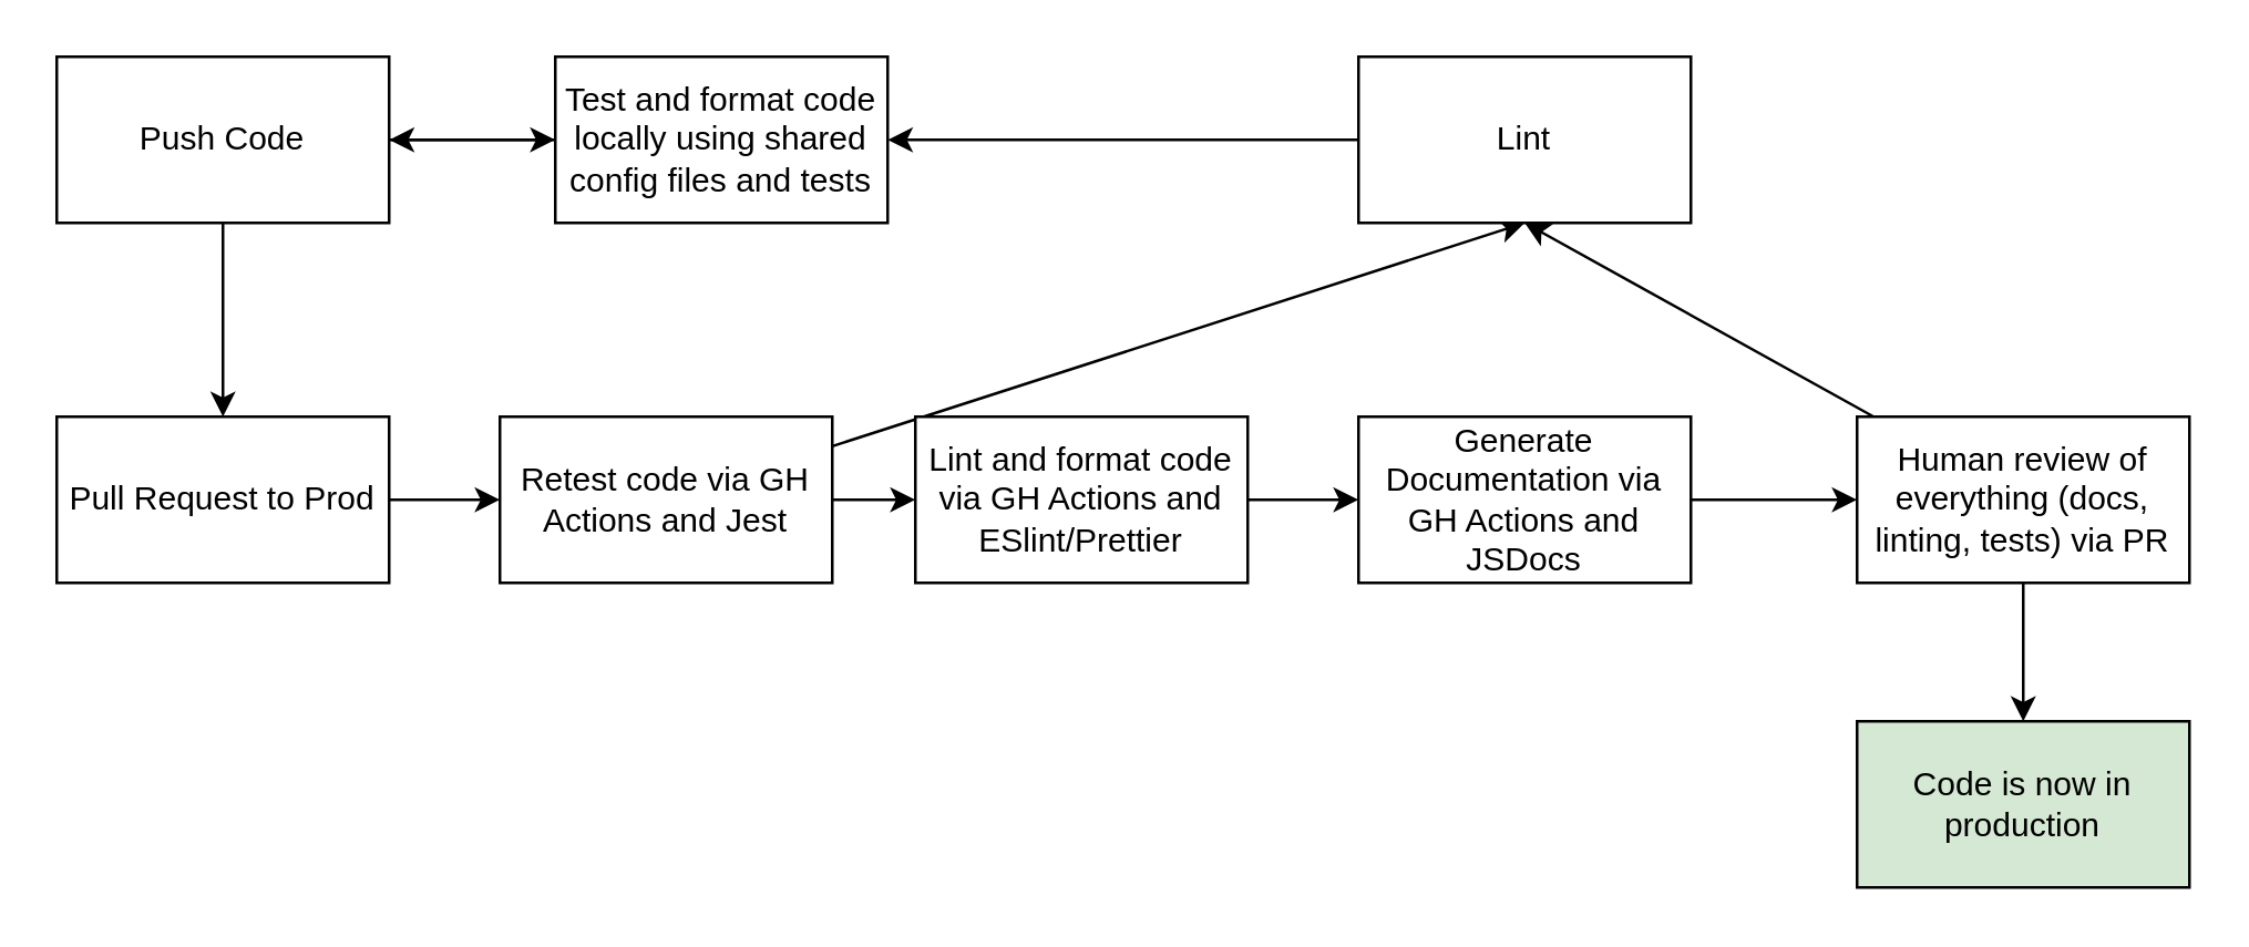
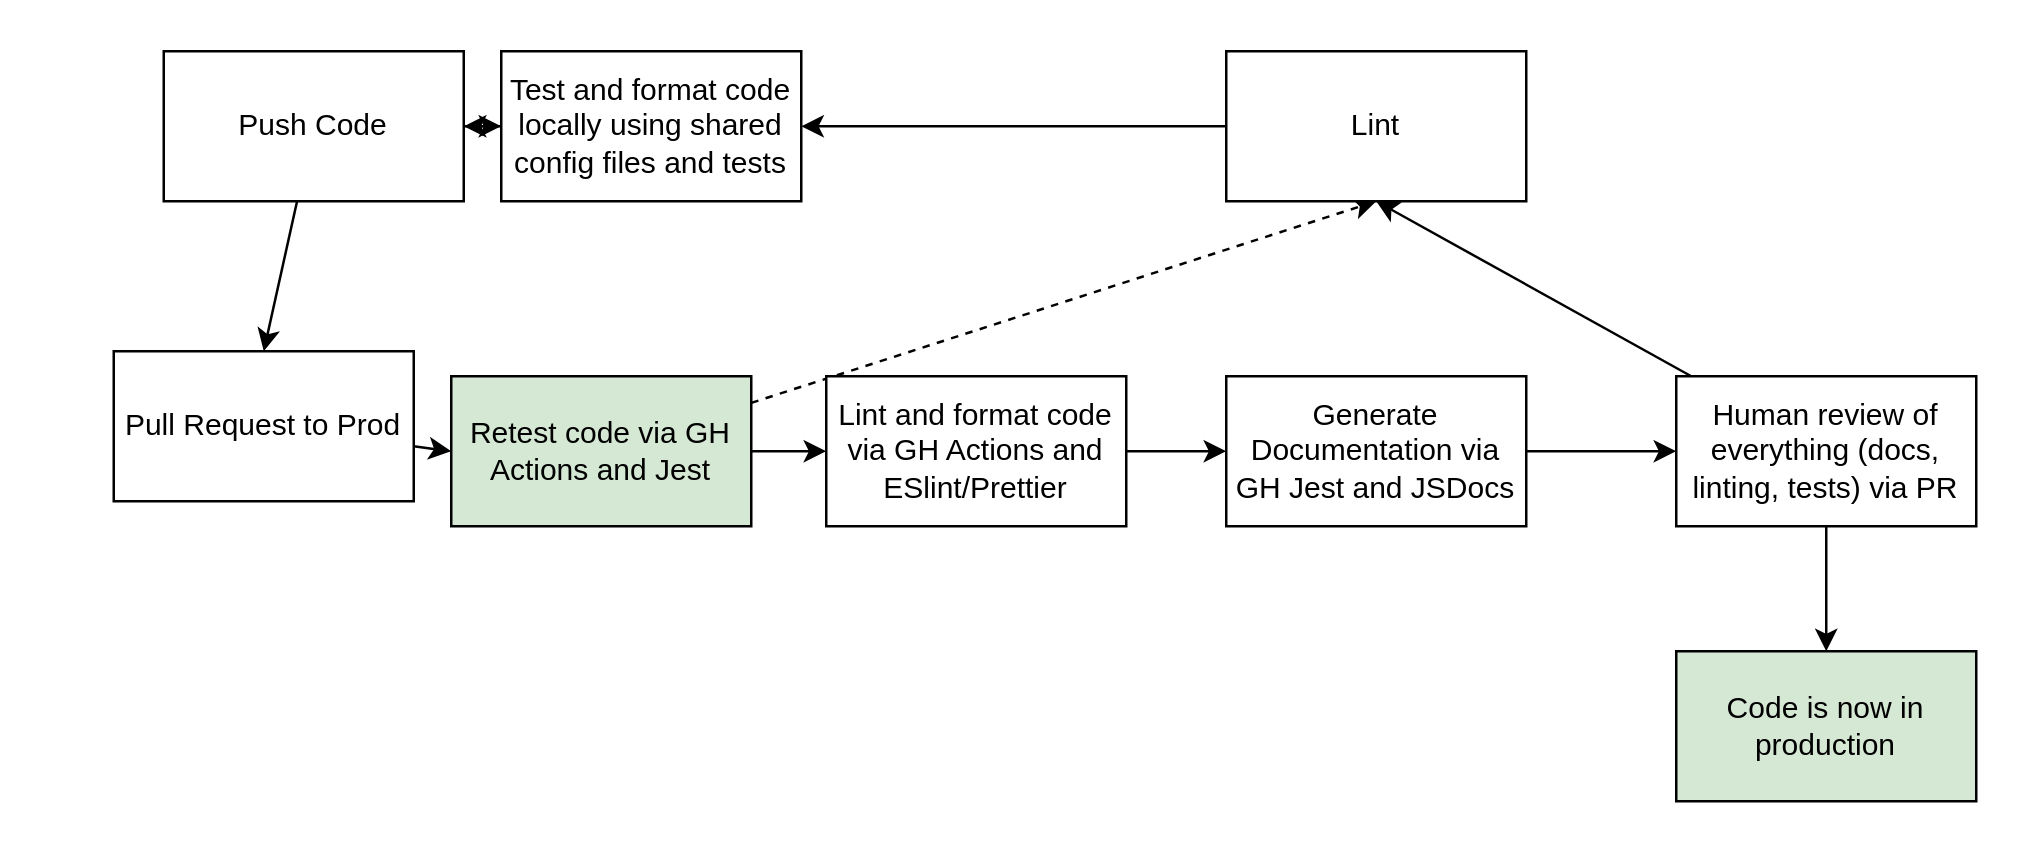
- <mxCell id="4" value="Push Code" style="rounded=0;whiteSpace=wrap;html=1;" parent="1" vertex="1"><mxGeometry x="20" y="20" width="120" height="60" as="geometry" /></mxCell>
+ <mxCell id="4" value="Push Code" style="rounded=0;whiteSpace=wrap;html=1;" parent="1" vertex="1"><mxGeometry x="65" y="20" width="120" height="60" as="geometry" /></mxCell>
- <mxCell id="6" style="edgeStyle=none;html=1;entryX=0.5;entryY=1;entryDx=0;entryDy=0;" edge="1" parent="1" source="7" target="21"><mxGeometry relative="1" as="geometry" /></mxCell>
+ <mxCell id="6" style="edgeStyle=none;html=1;entryX=0.5;entryY=1;entryDx=0;entryDy=0;dashed=1;" edge="1" parent="1" source="7" target="21"><mxGeometry relative="1" as="geometry" /></mxCell>
- <mxCell id="13" value="Pull Request to Prod" style="rounded=0;whiteSpace=wrap;html=1;" parent="1" vertex="1"><mxGeometry x="20" y="150" width="120" height="60" as="geometry" /></mxCell>
+ <mxCell id="13" value="Pull Request to Prod" style="rounded=0;whiteSpace=wrap;html=1;" parent="1" vertex="1"><mxGeometry x="45" y="140" width="120" height="60" as="geometry" /></mxCell>
- <mxCell id="7" value="Retest code via GH Actions and Jest" style="rounded=0;whiteSpace=wrap;html=1;" parent="1" vertex="1"><mxGeometry x="180" y="150" width="120" height="60" as="geometry" /></mxCell>
+ <mxCell id="7" value="Retest code via GH Actions and Jest" style="rounded=0;whiteSpace=wrap;html=1;fillColor=#d5e8d4;" parent="1" vertex="1"><mxGeometry x="180" y="150" width="120" height="60" as="geometry" /></mxCell>
- <mxCell id="11" value="Generate Documentation via GH Actions and JSDocs" style="whiteSpace=wrap;html=1;rounded=0;" parent="1" vertex="1"><mxGeometry x="490" y="150" width="120" height="60" as="geometry" /></mxCell>
+ <mxCell id="11" value="Generate Documentation via GH Jest and JSDocs" style="whiteSpace=wrap;html=1;rounded=0;" parent="1" vertex="1"><mxGeometry x="490" y="150" width="120" height="60" as="geometry" /></mxCell>
